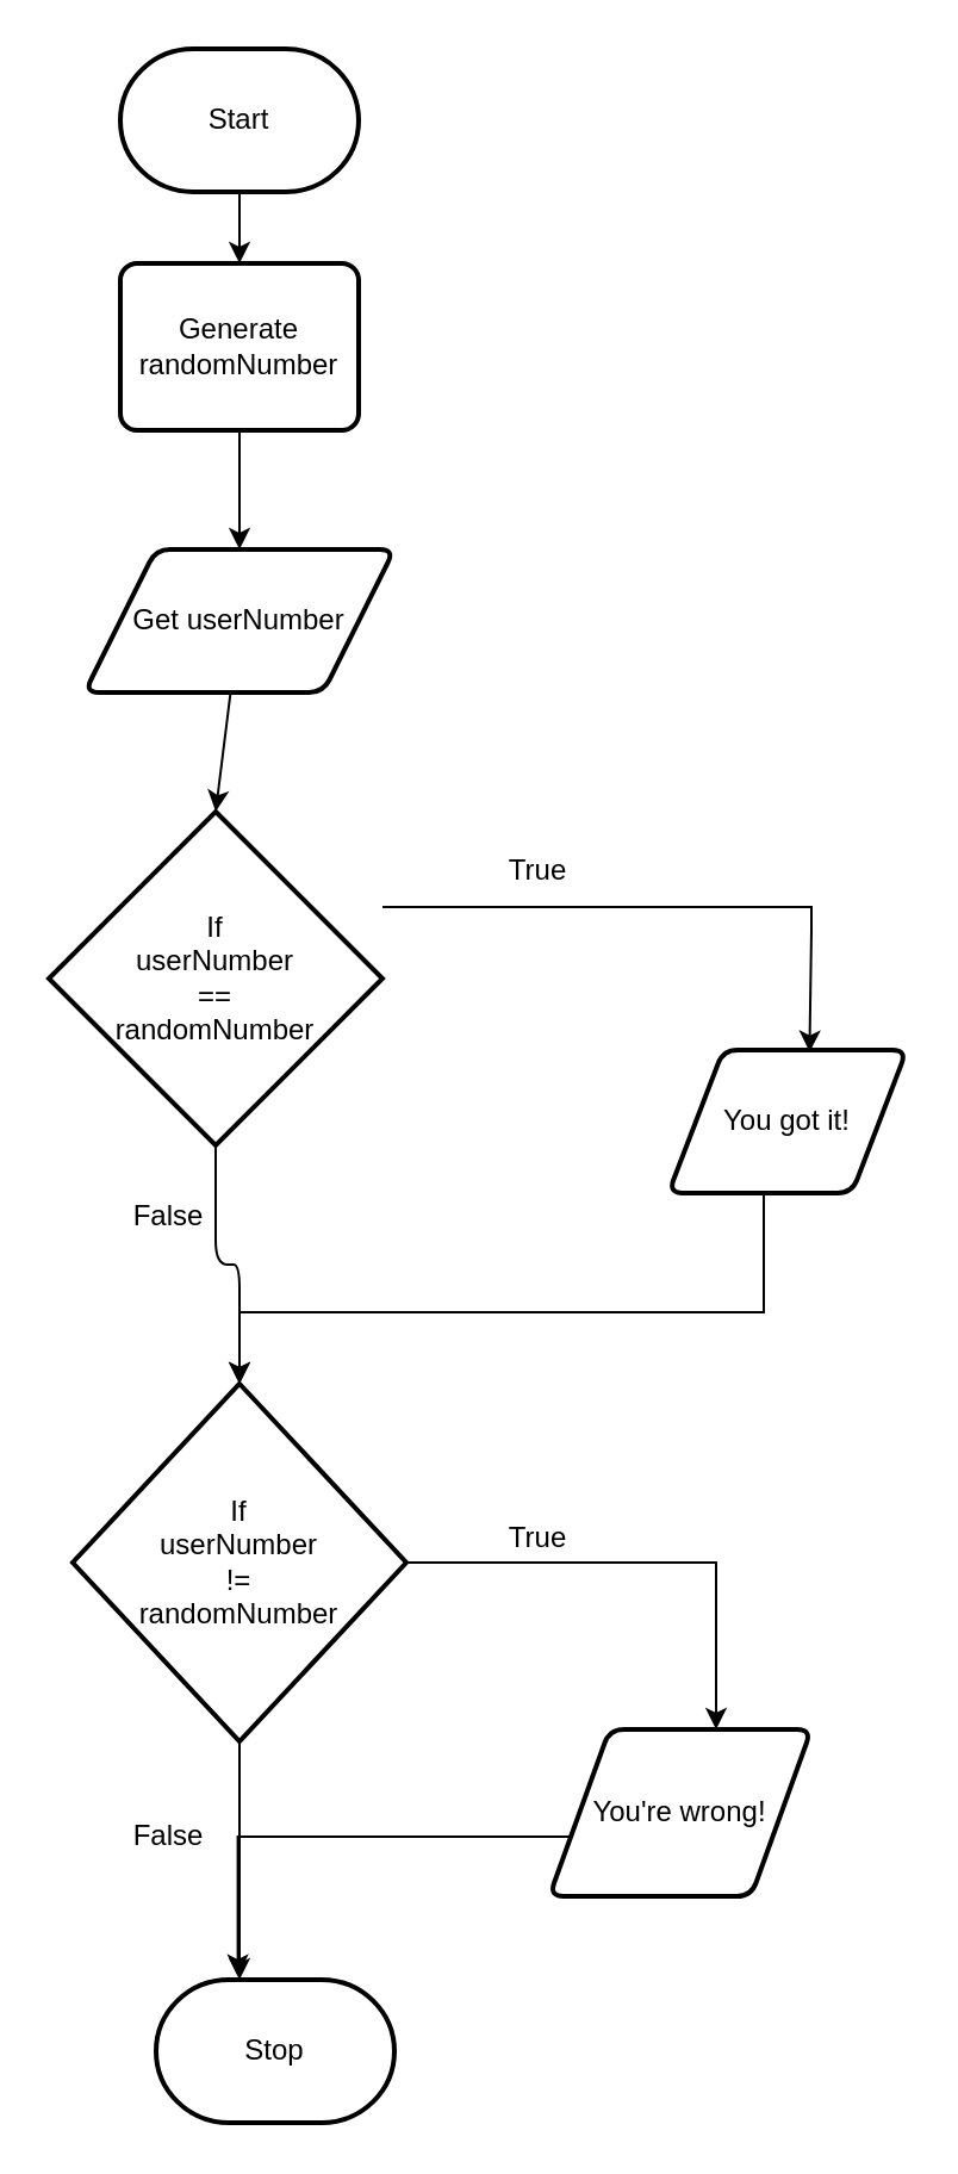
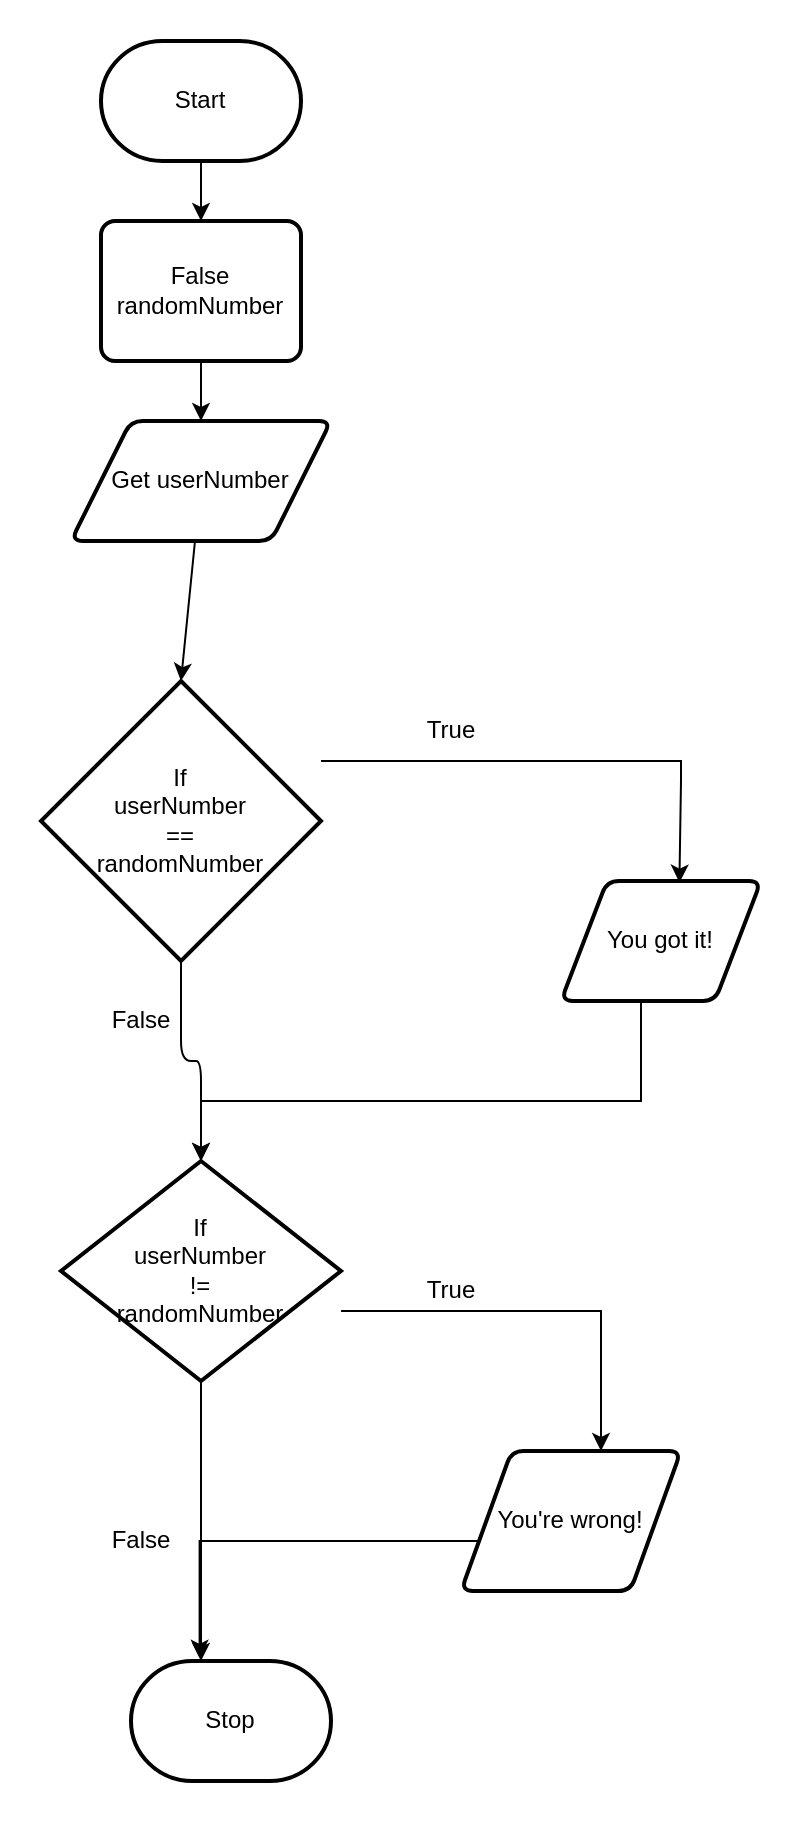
- <mxCell id="6" value="Generate&lt;br&gt;randomNumber" style="rounded=1;whiteSpace=wrap;html=1;absoluteArcSize=1;arcSize=14;strokeWidth=2;" parent="1" vertex="1"><mxGeometry x="50" y="110" width="100" height="70" as="geometry" /></mxCell>
+ <mxCell id="6" value="False&lt;br&gt;randomNumber" style="rounded=1;whiteSpace=wrap;html=1;absoluteArcSize=1;arcSize=14;strokeWidth=2;" parent="1" vertex="1"><mxGeometry x="50" y="110" width="100" height="70" as="geometry" /></mxCell>
- <mxCell id="8" value="Get userNumber" style="shape=parallelogram;html=1;strokeWidth=2;perimeter=parallelogramPerimeter;whiteSpace=wrap;rounded=1;arcSize=12;size=0.23;" parent="1" vertex="1"><mxGeometry x="35" y="230" width="130" height="60" as="geometry" /></mxCell>
+ <mxCell id="8" value="Get userNumber" style="shape=parallelogram;html=1;strokeWidth=2;perimeter=parallelogramPerimeter;whiteSpace=wrap;rounded=1;arcSize=12;size=0.23;" parent="1" vertex="1"><mxGeometry x="35" y="210" width="130" height="60" as="geometry" /></mxCell>
- <mxCell id="17" value="If&lt;br&gt;userNumber&lt;br&gt;!=&lt;br&gt;randomNumber" style="strokeWidth=2;html=1;shape=mxgraph.flowchart.decision;whiteSpace=wrap;" parent="1" vertex="1"><mxGeometry x="30" y="580" width="140" height="150" as="geometry" /></mxCell>
+ <mxCell id="17" value="If&lt;br&gt;userNumber&lt;br&gt;!=&lt;br&gt;randomNumber" style="strokeWidth=2;html=1;shape=mxgraph.flowchart.decision;whiteSpace=wrap;" parent="1" vertex="1"><mxGeometry x="30" y="580" width="140" height="110" as="geometry" /></mxCell>
